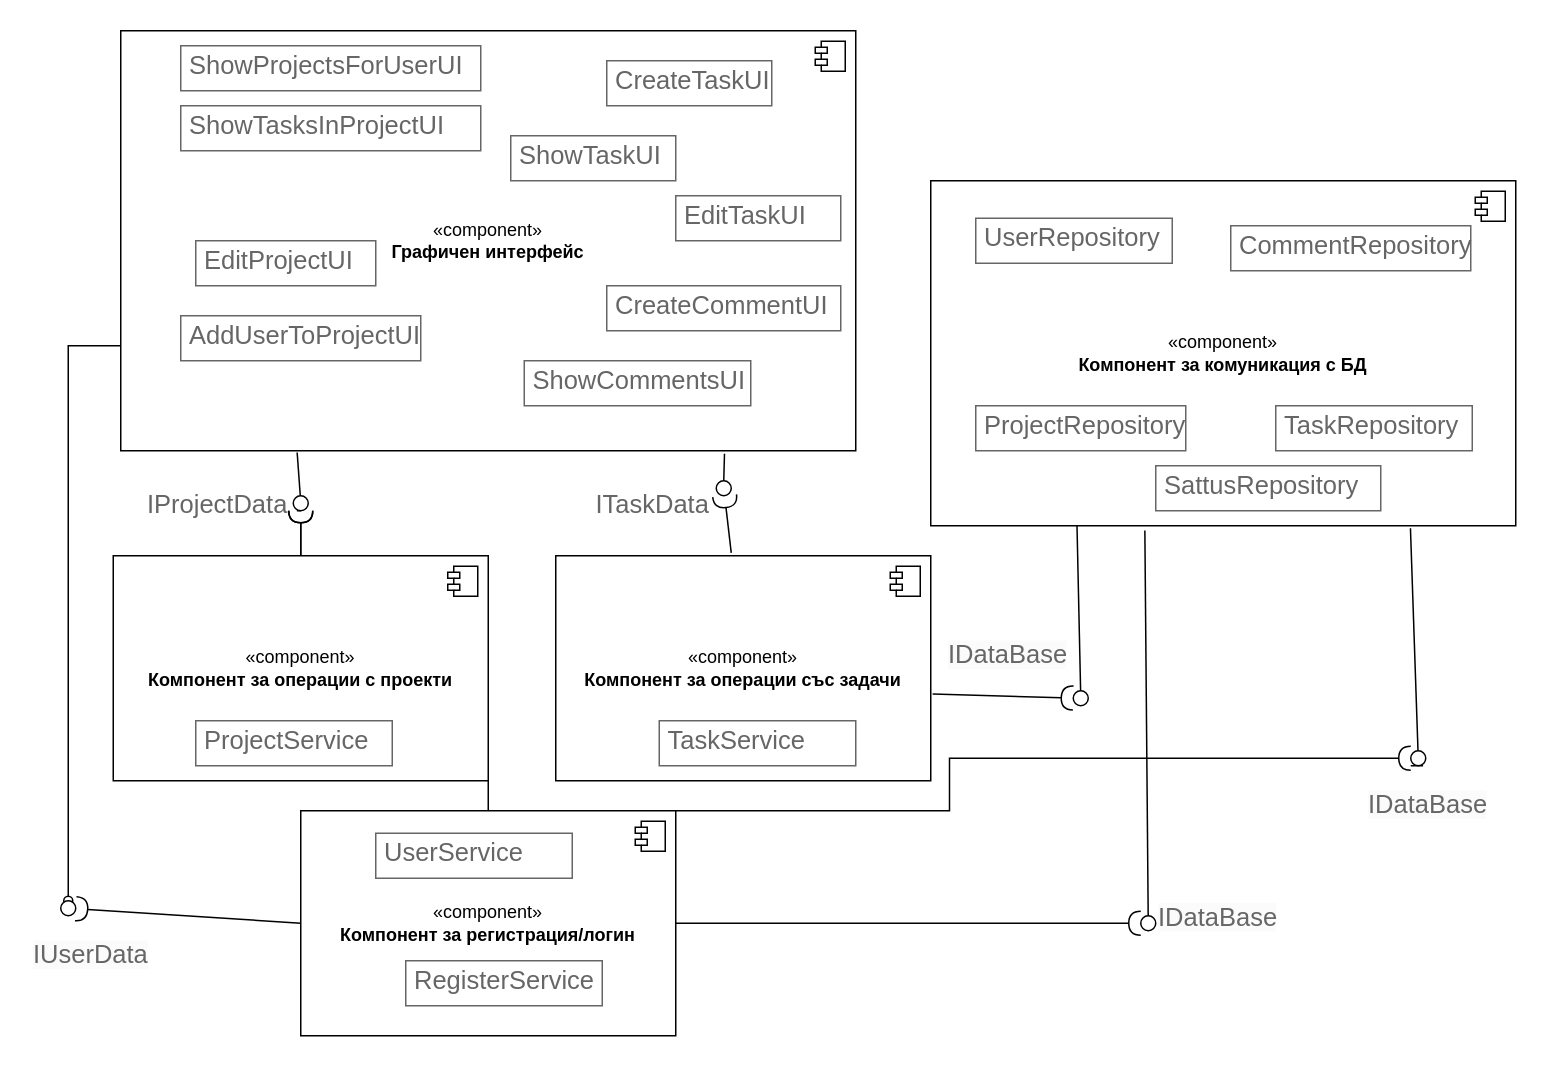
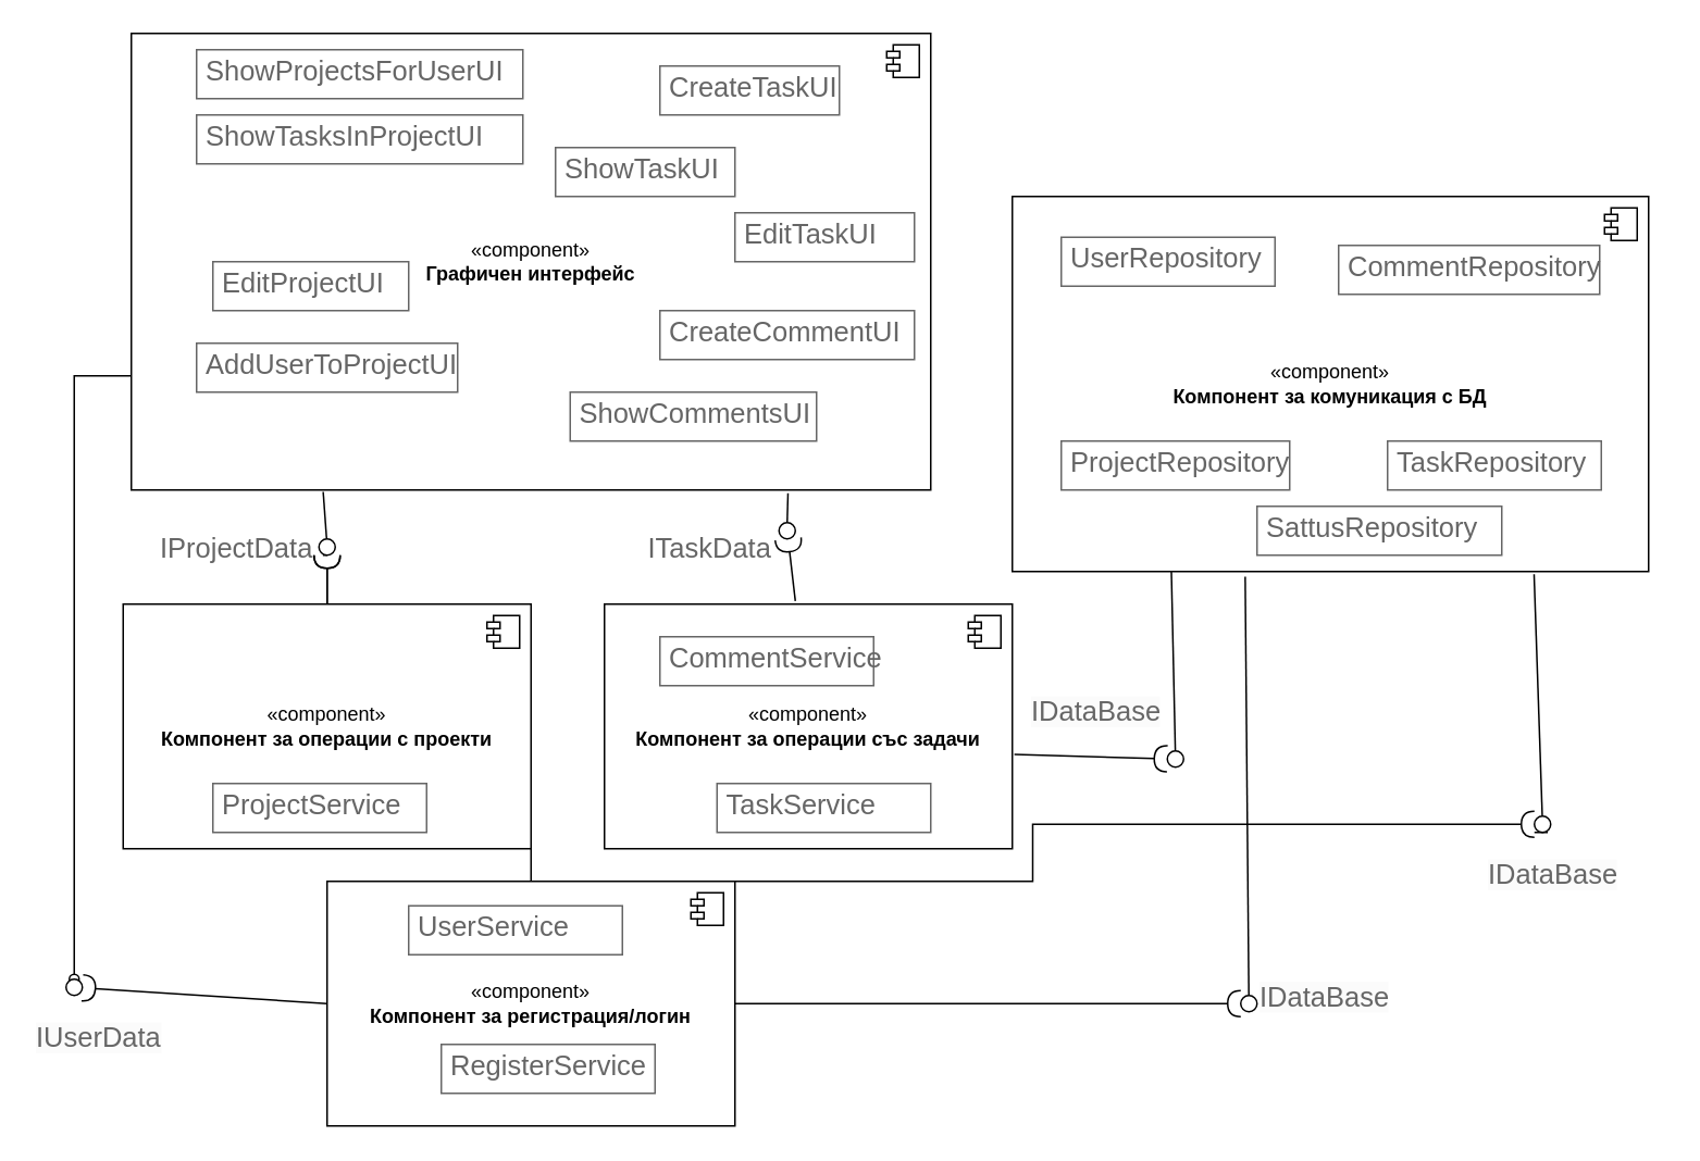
+ <mxCell id="22" value="CommentService" style="strokeWidth=1;shadow=0;dashed=0;align=center;html=1;shape=mxgraph.mockup.text.textBox;fontColor=#666666;align=left;fontSize=17;spacingLeft=4;spacingTop=-3;whiteSpace=wrap;strokeColor=#666666;mainText=" vertex="1" parent="1"><mxGeometry x="404" y="390" width="131" height="30" as="geometry" /></mxCell>
